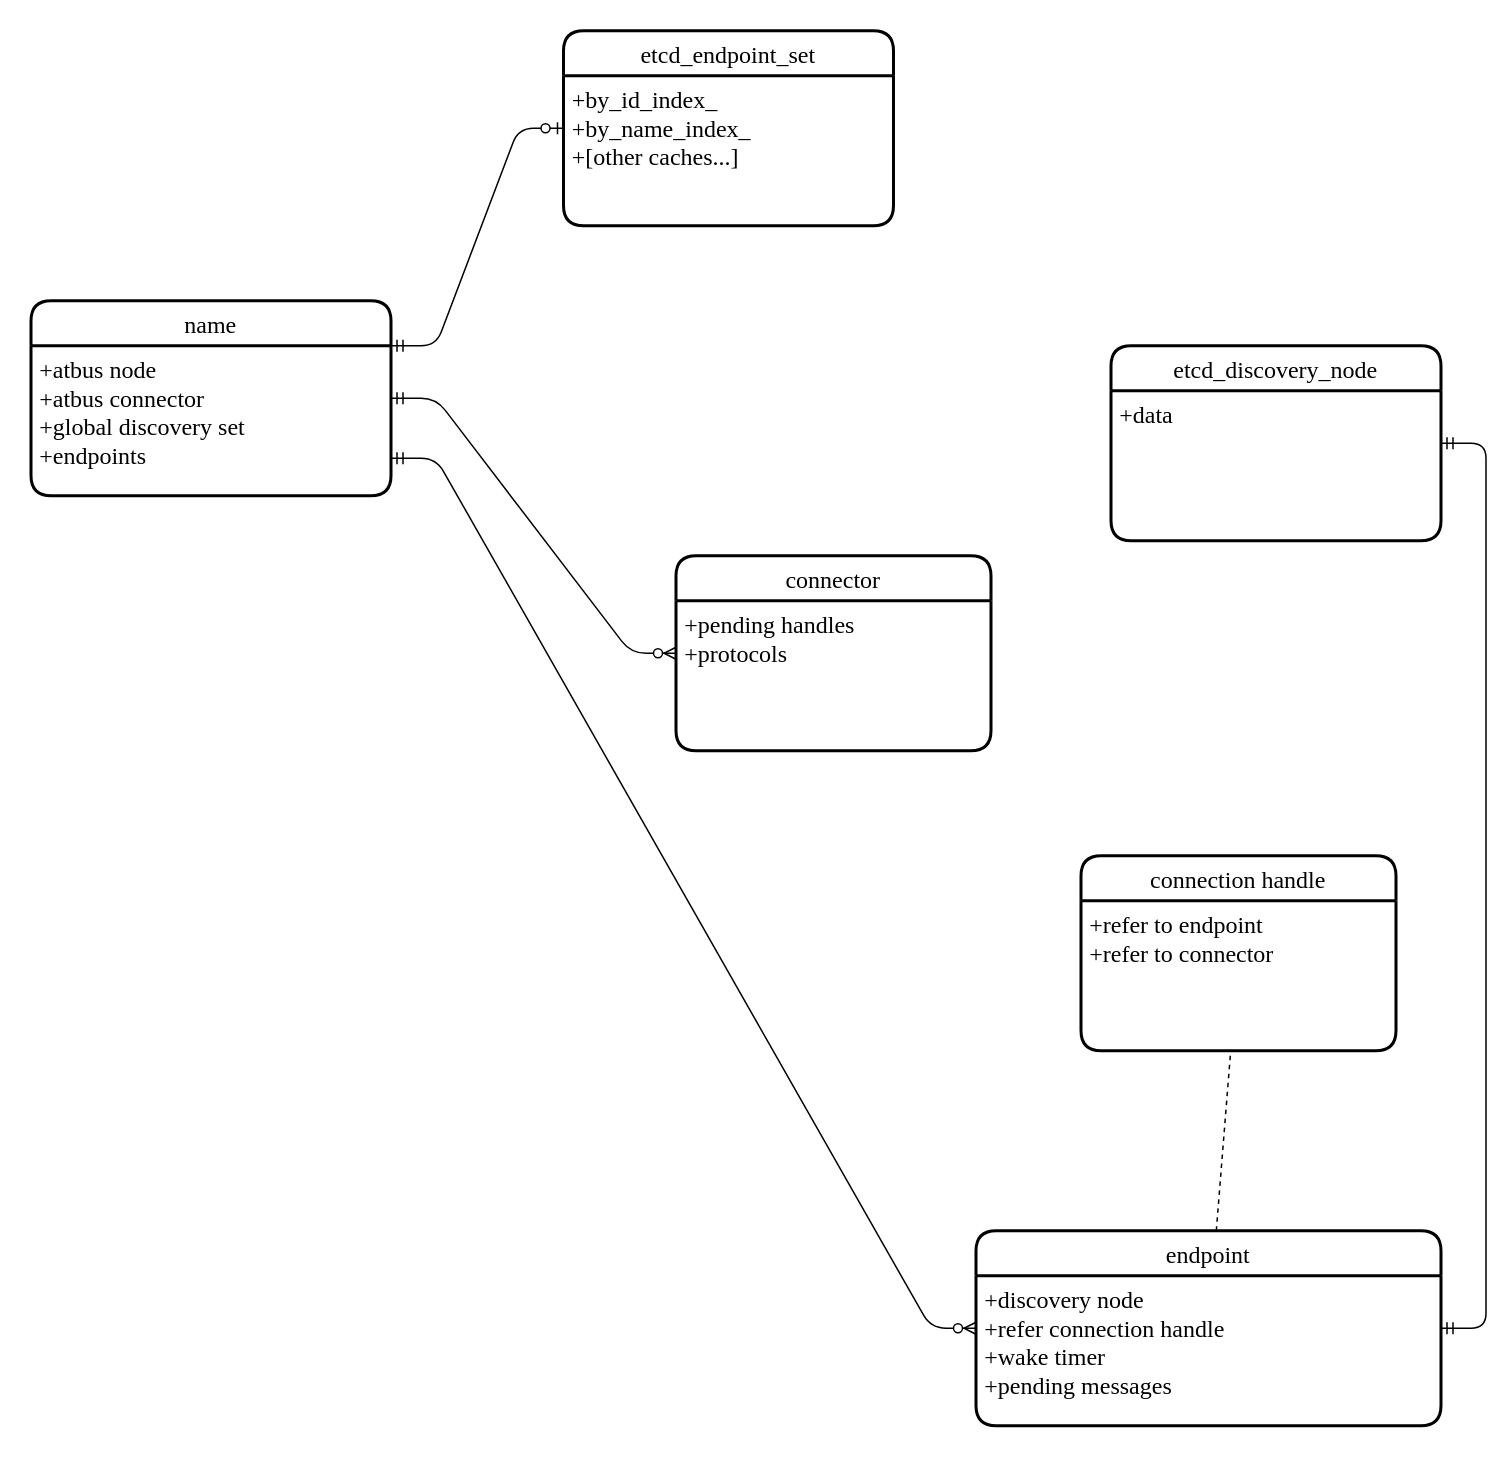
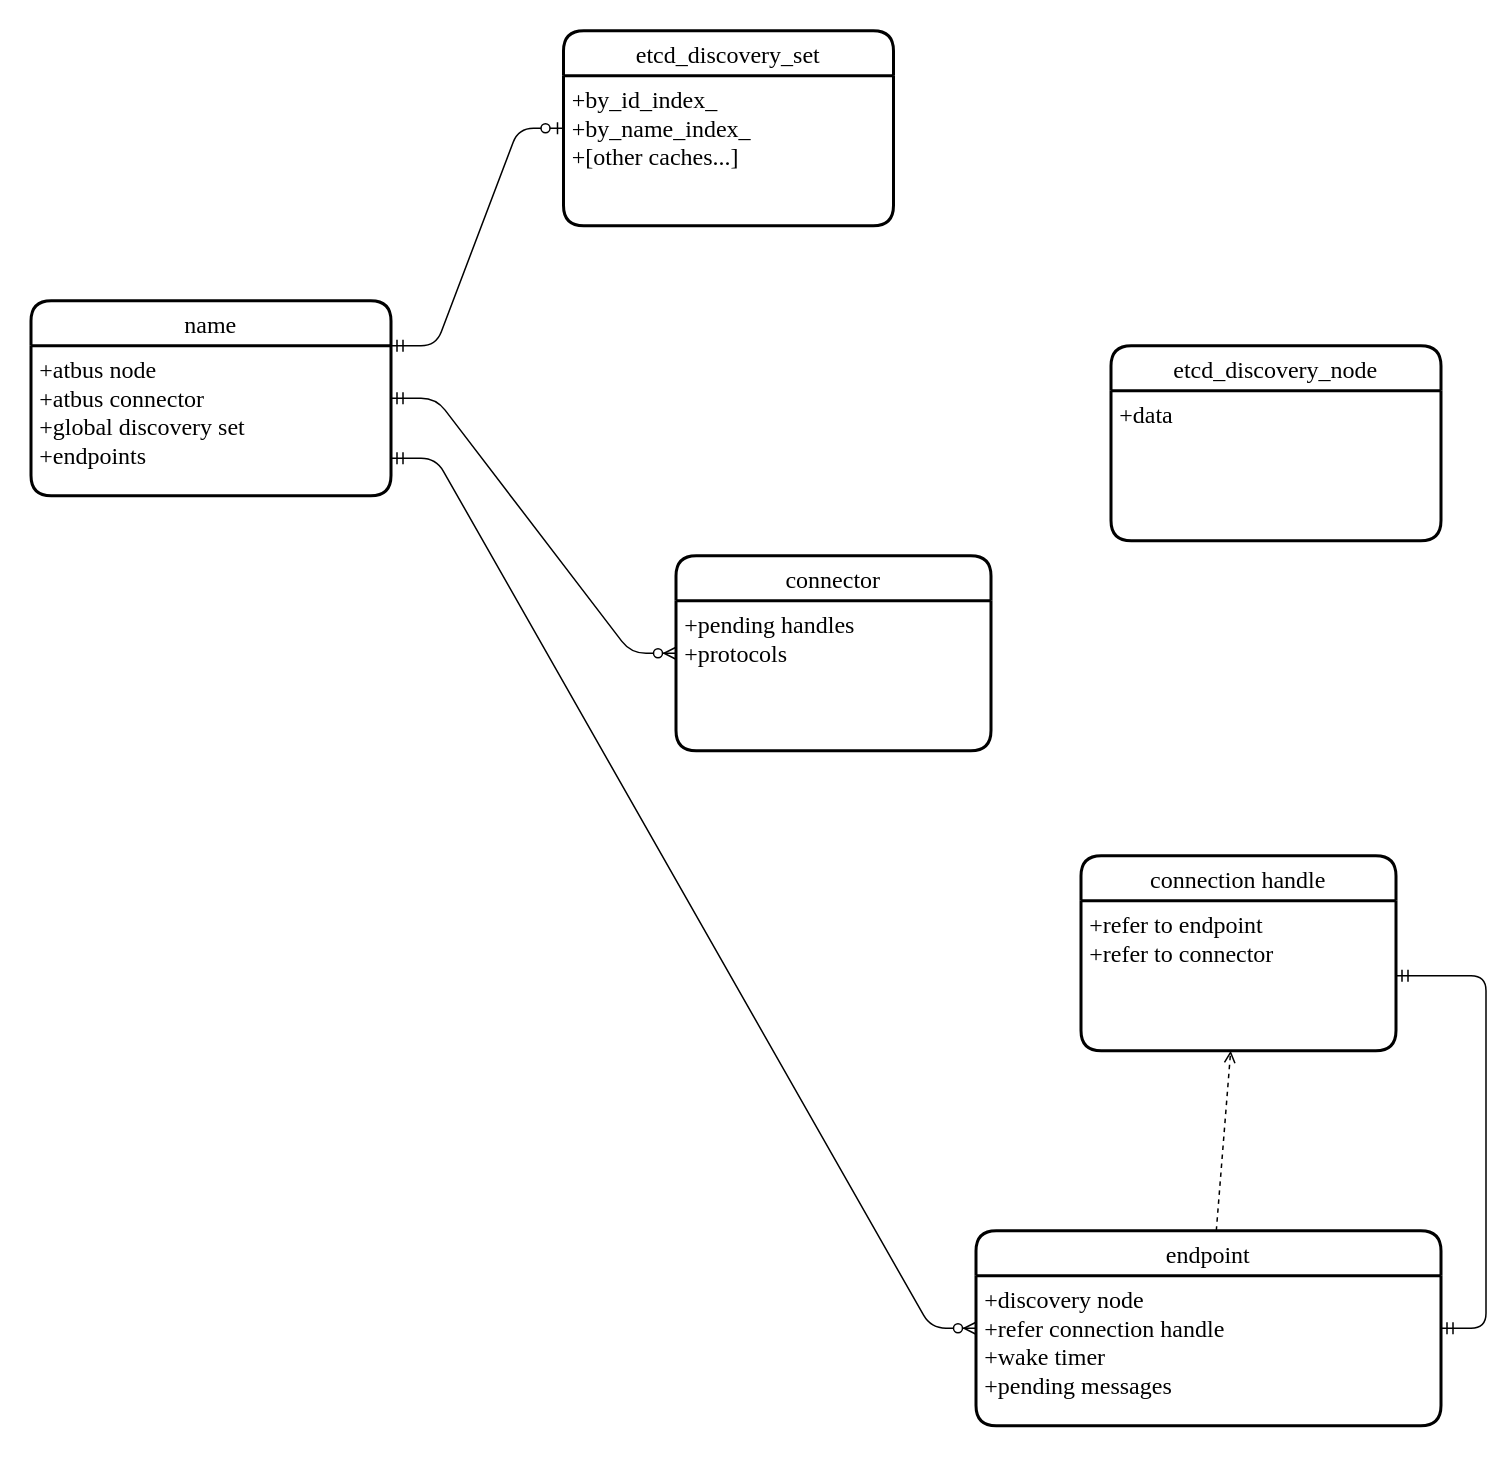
- <mxCell id="7" value="etcd_endpoint_set" style="swimlane;childLayout=stackLayout;horizontal=1;startSize=30;horizontalStack=0;rounded=1;fontSize=16;fontStyle=0;strokeWidth=2;resizeParent=0;resizeLast=1;shadow=0;dashed=0;align=center;fontFamily=Fira Code Retina;labelBackgroundColor=none;" vertex="1" parent="1"><mxGeometry x="375" y="20" width="220" height="130" as="geometry" /></mxCell>
+ <mxCell id="7" value="etcd_discovery_set" style="swimlane;childLayout=stackLayout;horizontal=1;startSize=30;horizontalStack=0;rounded=1;fontSize=16;fontStyle=0;strokeWidth=2;resizeParent=0;resizeLast=1;shadow=0;dashed=0;align=center;fontFamily=Fira Code Retina;labelBackgroundColor=none;" vertex="1" parent="1"><mxGeometry x="375" y="20" width="220" height="130" as="geometry" /></mxCell>
- <mxCell id="11" value="" style="edgeStyle=entityRelationEdgeStyle;fontSize=16;html=1;endArrow=ERmandOne;startArrow=ERmandOne;fontFamily=Fira Code Retina;labelBackgroundColor=none;" edge="1" parent="1" source="17" target="9"><mxGeometry width="100" height="100" relative="1" as="geometry"><mxPoint x="20" y="830" as="sourcePoint" /><mxPoint x="120" y="730" as="targetPoint" /></mxGeometry></mxCell>
+ <mxCell id="11" value="" style="edgeStyle=entityRelationEdgeStyle;fontSize=16;html=1;endArrow=ERmandOne;startArrow=ERmandOne;fontFamily=Fira Code Retina;labelBackgroundColor=none;" edge="1" parent="1" source="17" target="16"><mxGeometry width="100" height="100" relative="1" as="geometry"><mxPoint x="20" y="830" as="sourcePoint" /><mxPoint x="120" y="730" as="targetPoint" /></mxGeometry></mxCell>
- <mxCell id="12" value="" style="endArrow=none;dashed=1;html=1;fontFamily=Fira Code Retina;fontSize=16;labelBackgroundColor=none;" edge="1" parent="1" source="17" target="15"><mxGeometry width="50" height="50" relative="1" as="geometry"><mxPoint x="570" y="800" as="sourcePoint" /><mxPoint x="620" y="750" as="targetPoint" /></mxGeometry></mxCell>
+ <mxCell id="12" value="" style="endArrow=open;dashed=1;html=1;fontFamily=Fira Code Retina;fontSize=16;labelBackgroundColor=none;" edge="1" parent="1" source="17" target="15"><mxGeometry width="50" height="50" relative="1" as="geometry"><mxPoint x="570" y="800" as="sourcePoint" /><mxPoint x="620" y="750" as="targetPoint" /></mxGeometry></mxCell>
